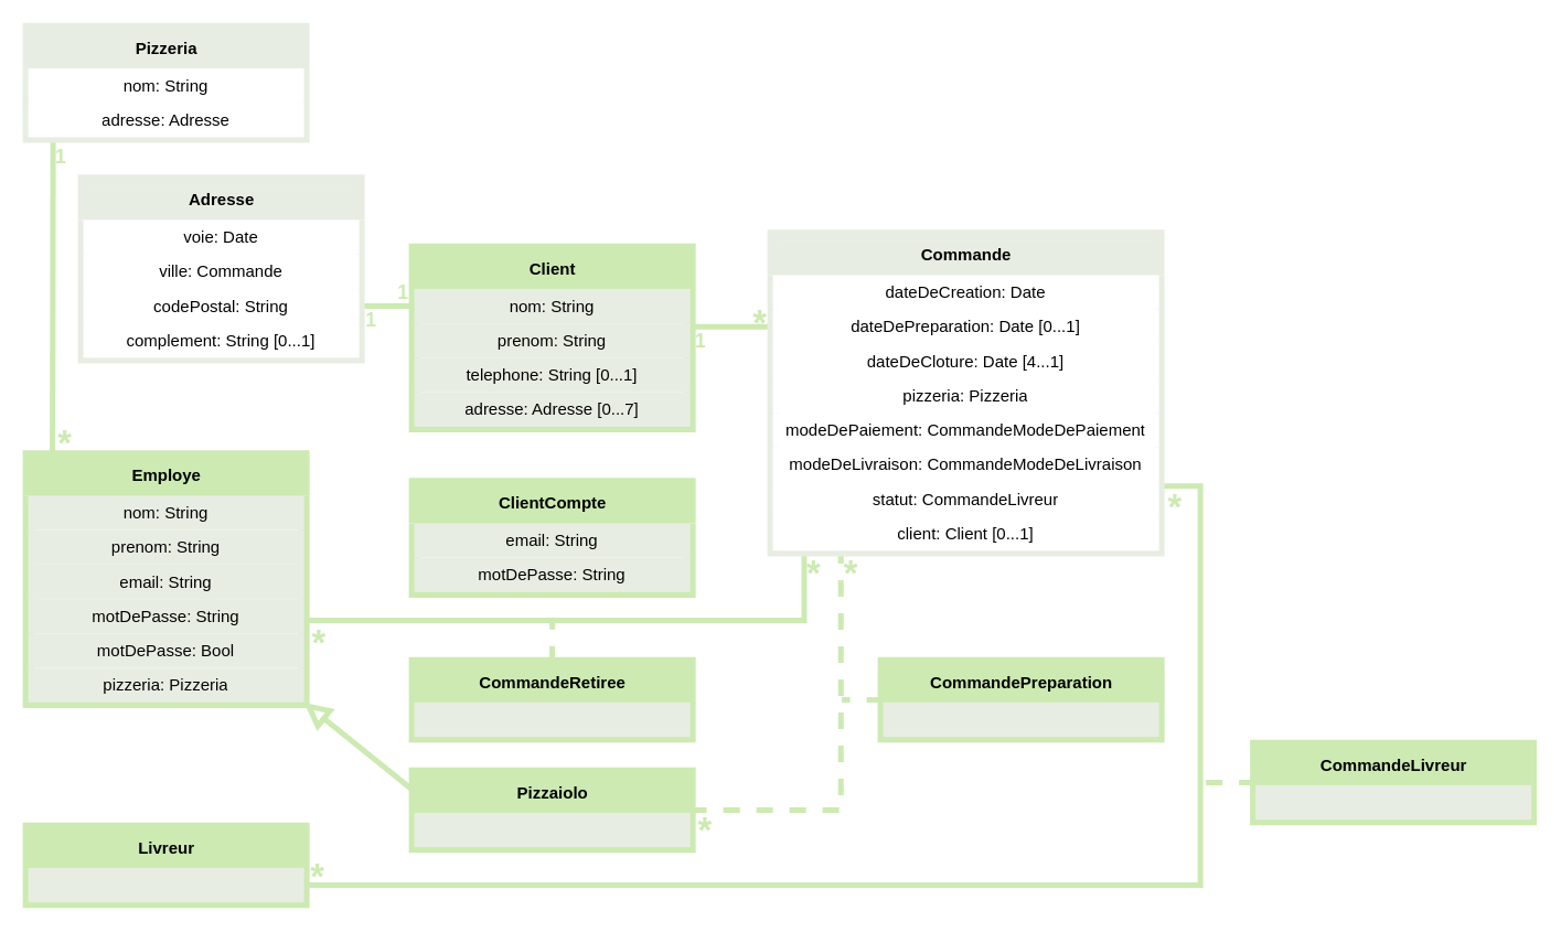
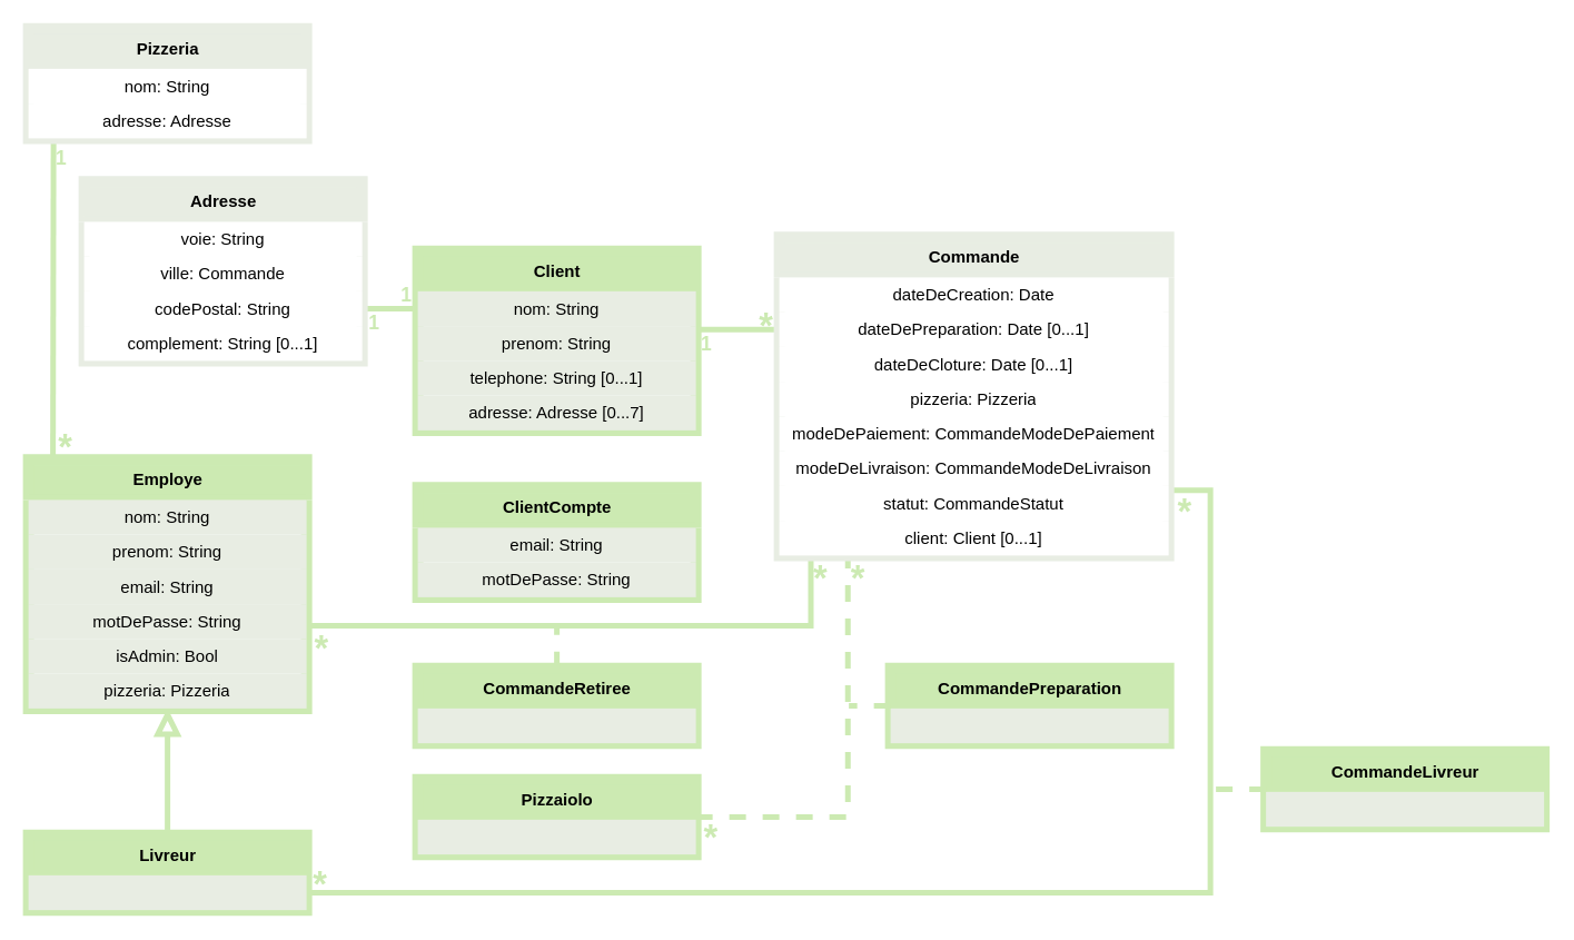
- <mxCell id="46" value="&lt;font color=&quot;#000000&quot;&gt;voie: Date&lt;/font&gt;" style="text;html=1;strokeColor=none;align=center;verticalAlign=middle;spacingLeft=4;spacingRight=4;overflow=hidden;rotatable=0;points=[[0,0.5],[1,0.5]];portConstraint=eastwest;fillColor=#FFFFFF;" parent="45" vertex="1"><mxGeometry y="29" width="200" height="25" as="geometry" /></mxCell>
+ <mxCell id="46" value="&lt;font color=&quot;#000000&quot;&gt;voie: String&lt;/font&gt;" style="text;html=1;strokeColor=none;align=center;verticalAlign=middle;spacingLeft=4;spacingRight=4;overflow=hidden;rotatable=0;points=[[0,0.5],[1,0.5]];portConstraint=eastwest;fillColor=#FFFFFF;" parent="45" vertex="1"><mxGeometry y="29" width="200" height="25" as="geometry" /></mxCell>
- <mxCell id="53" value="&lt;font color=&quot;#000000&quot;&gt;dateDeCloture: Date&lt;/font&gt;&lt;span style=&quot;color: rgb(0 , 0 , 0)&quot;&gt;&amp;nbsp;[4...1]&lt;/span&gt;" style="text;html=1;strokeColor=none;align=center;verticalAlign=middle;spacingLeft=4;spacingRight=4;overflow=hidden;rotatable=0;points=[[0,0.5],[1,0.5]];portConstraint=eastwest;fillColor=#FFFFFF;" parent="50" vertex="1"><mxGeometry y="79" width="280" height="25" as="geometry" /></mxCell>
+ <mxCell id="53" value="&lt;font color=&quot;#000000&quot;&gt;dateDeCloture: Date&lt;/font&gt;&lt;span style=&quot;color: rgb(0 , 0 , 0)&quot;&gt;&amp;nbsp;[0...1]&lt;/span&gt;" style="text;html=1;strokeColor=none;align=center;verticalAlign=middle;spacingLeft=4;spacingRight=4;overflow=hidden;rotatable=0;points=[[0,0.5],[1,0.5]];portConstraint=eastwest;fillColor=#FFFFFF;" parent="50" vertex="1"><mxGeometry y="79" width="280" height="25" as="geometry" /></mxCell>
- <mxCell id="57" value="&lt;font color=&quot;#000000&quot;&gt;statut: CommandeLivreur&lt;/font&gt;" style="text;html=1;strokeColor=none;align=center;verticalAlign=middle;spacingLeft=4;spacingRight=4;overflow=hidden;rotatable=0;points=[[0,0.5],[1,0.5]];portConstraint=eastwest;fillColor=#FFFFFF;" parent="50" vertex="1"><mxGeometry y="179" width="280" height="25" as="geometry" /></mxCell>
+ <mxCell id="57" value="&lt;font color=&quot;#000000&quot;&gt;statut: CommandeStatut&lt;/font&gt;" style="text;html=1;strokeColor=none;align=center;verticalAlign=middle;spacingLeft=4;spacingRight=4;overflow=hidden;rotatable=0;points=[[0,0.5],[1,0.5]];portConstraint=eastwest;fillColor=#FFFFFF;" parent="50" vertex="1"><mxGeometry y="179" width="280" height="25" as="geometry" /></mxCell>
- <mxCell id="39" value="&lt;font color=&quot;#000000&quot;&gt;motDePasse: Bool&lt;/font&gt;" style="text;html=1;strokeColor=none;align=center;verticalAlign=middle;spacingLeft=4;spacingRight=4;overflow=hidden;rotatable=0;points=[[0,0.5],[1,0.5]];portConstraint=eastwest;fillColor=#E8EDE3;" parent="34" vertex="1"><mxGeometry y="129" width="200" height="25" as="geometry" /></mxCell>
+ <mxCell id="39" value="&lt;font color=&quot;#000000&quot;&gt;isAdmin: Bool&lt;/font&gt;" style="text;html=1;strokeColor=none;align=center;verticalAlign=middle;spacingLeft=4;spacingRight=4;overflow=hidden;rotatable=0;points=[[0,0.5],[1,0.5]];portConstraint=eastwest;fillColor=#E8EDE3;" parent="34" vertex="1"><mxGeometry y="129" width="200" height="25" as="geometry" /></mxCell>
- <mxCell id="12" style="edgeStyle=none;rounded=0;orthogonalLoop=1;jettySize=auto;html=1;exitX=0;exitY=0.25;exitDx=0;exitDy=0;entryX=1;entryY=1;entryDx=0;entryDy=0;endArrow=block;endFill=0;endSize=10;strokeWidth=4;strokeColor=#CCEAB2;" parent="1" source="43" target="34" edge="1"><mxGeometry relative="1" as="geometry"><mxPoint x="140" y="580" as="sourcePoint" /><mxPoint x="141.6" y="508.25" as="targetPoint" /></mxGeometry></mxCell>
+ <mxCell id="11" style="edgeStyle=none;rounded=0;orthogonalLoop=1;jettySize=auto;html=1;exitX=0.5;exitY=0;exitDx=0;exitDy=0;endArrow=block;endFill=0;endSize=10;entryX=0.5;entryY=1;entryDx=0;entryDy=0;strokeWidth=4;strokeColor=#CCEAB2;" parent="1" source="41" target="34" edge="1"><mxGeometry relative="1" as="geometry"><mxPoint x="340" y="226" as="sourcePoint" /><mxPoint x="122" y="510" as="targetPoint" /></mxGeometry></mxCell>
